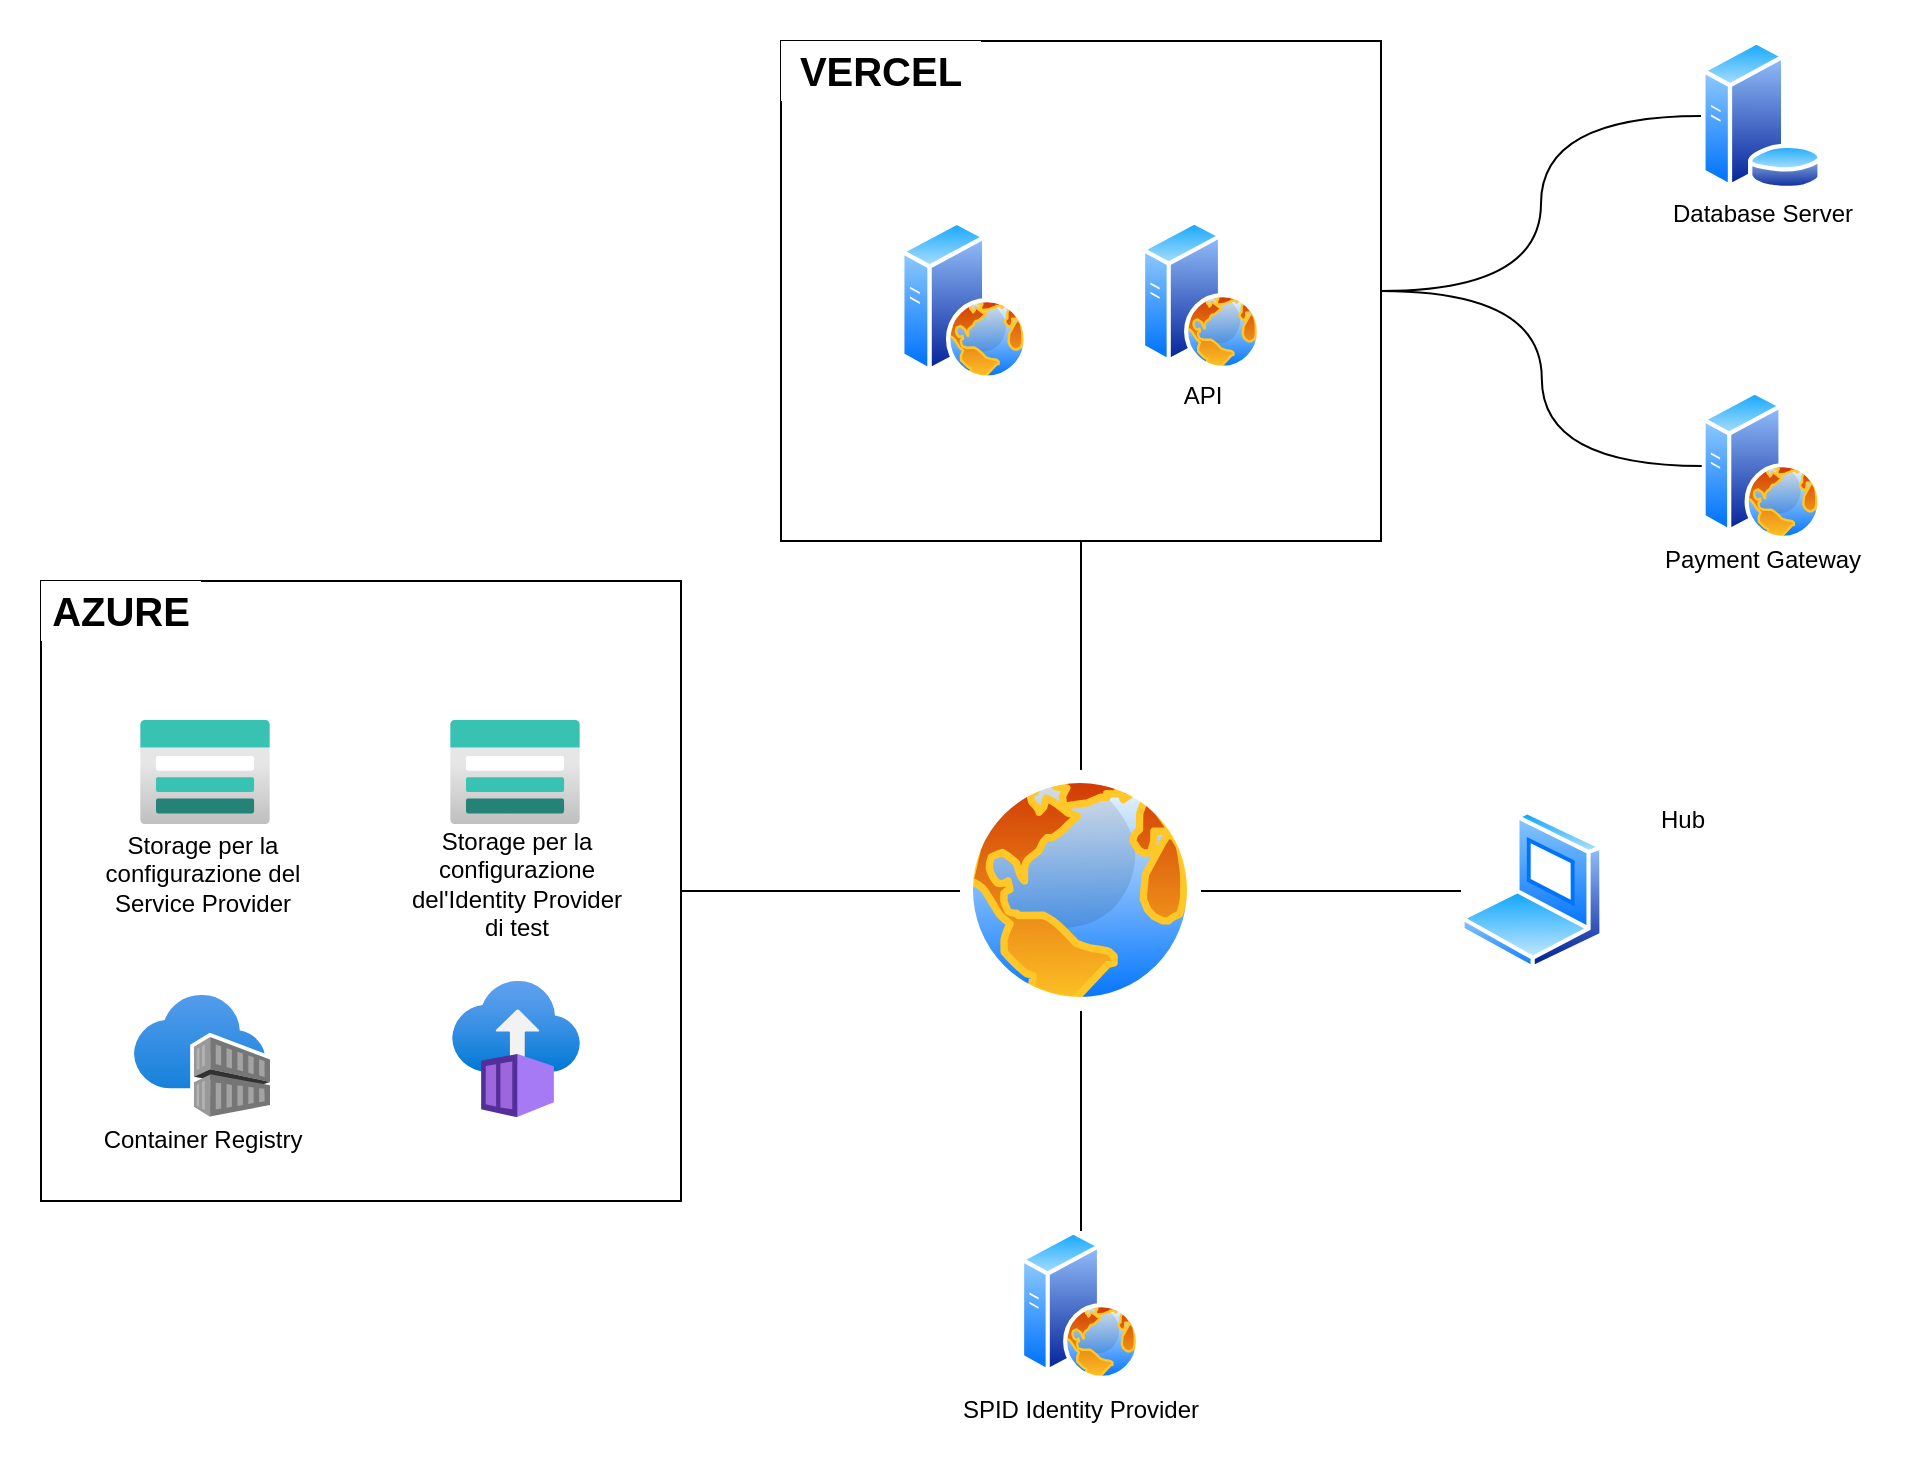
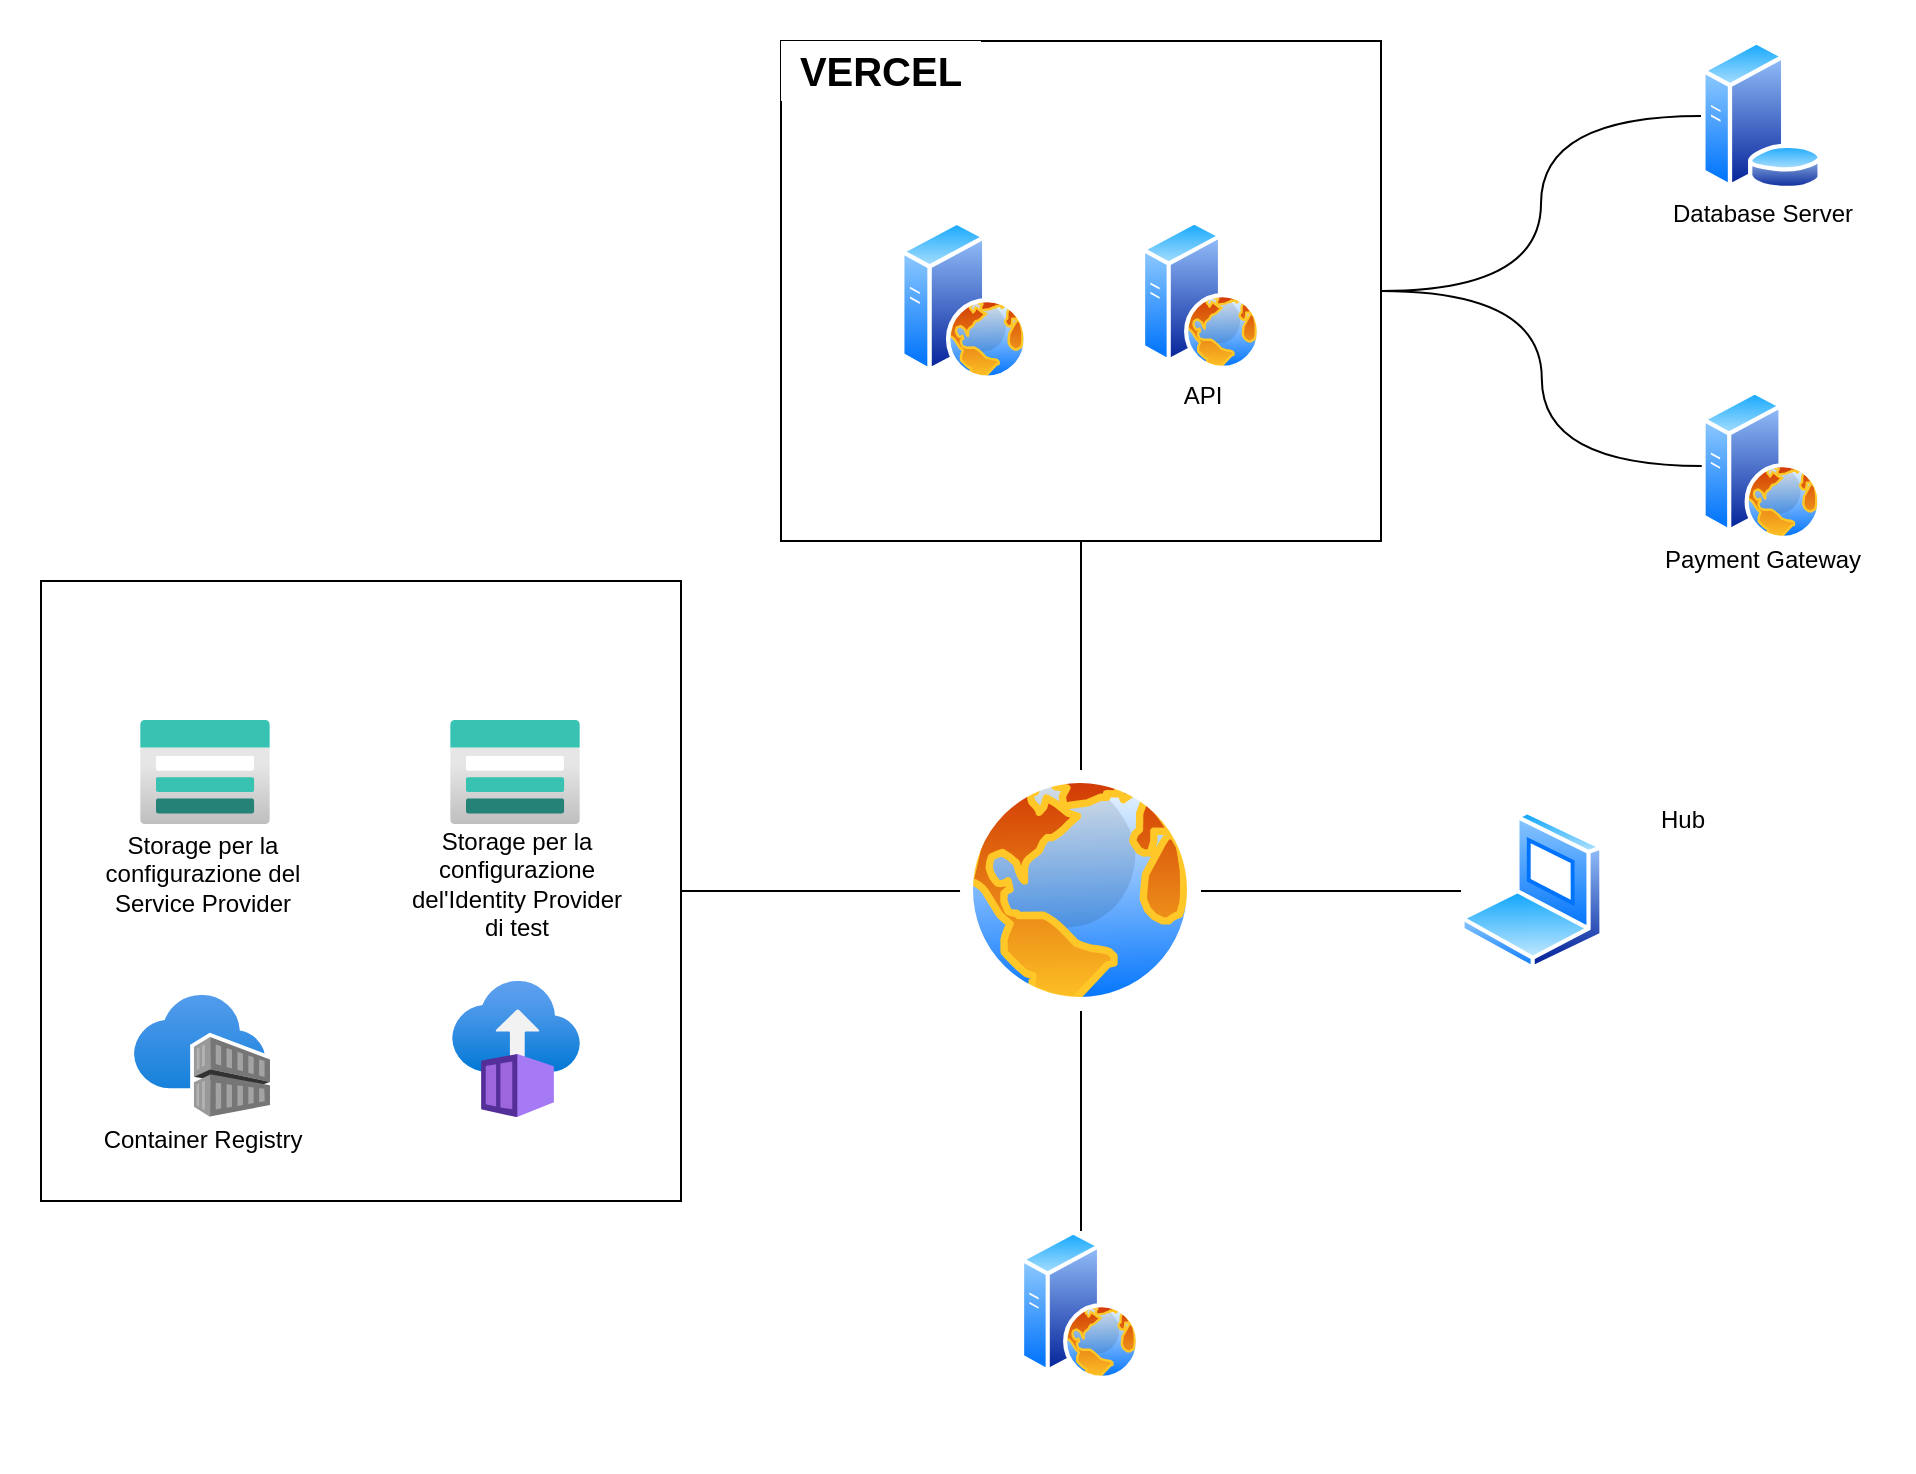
- <mxCell id="8" value="AZURE" style="text;html=1;align=center;verticalAlign=middle;resizable=0;points=[];autosize=1;strokeColor=none;fontSize=20;fontStyle=1;labelBackgroundColor=none;fillColor=#FFFFFF;fontColor=#000000;" parent="1" vertex="1"><mxGeometry x="20" y="290" width="80" height="30" as="geometry" /></mxCell>
- <mxCell id="27" value="SPID Identity Provider" style="text;html=1;align=center;verticalAlign=middle;resizable=0;points=[];autosize=1;strokeColor=none;" vertex="1" parent="1"><mxGeometry x="475" y="695" width="130" height="20" as="geometry" /></mxCell>
